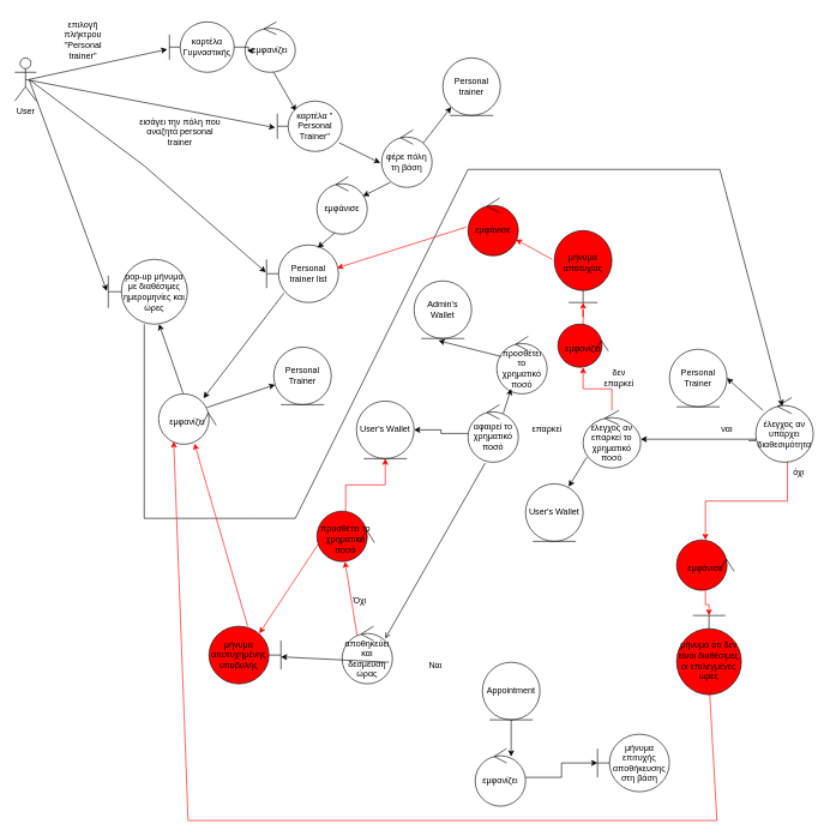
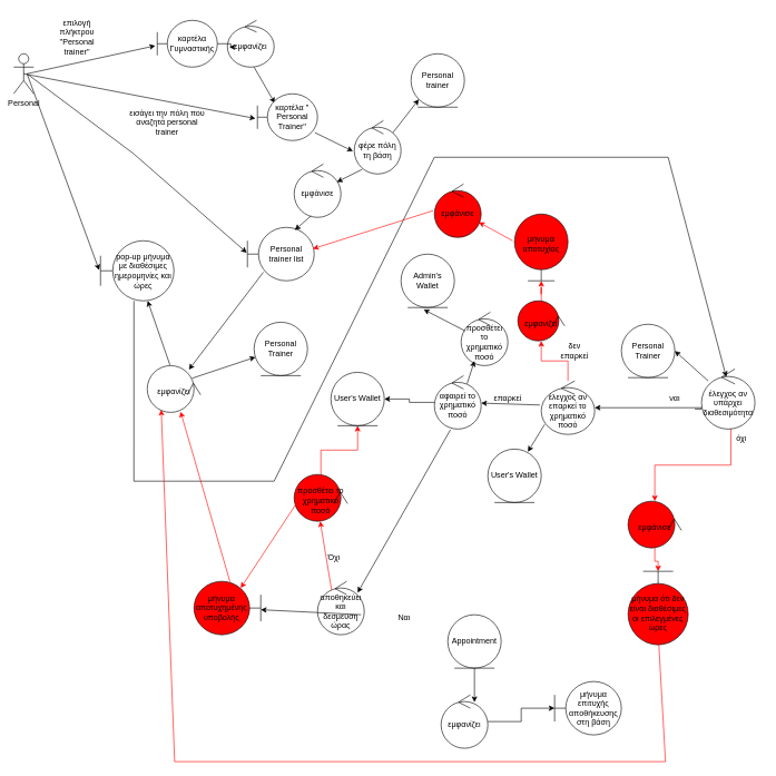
- <mxCell id="27" value="User" style="shape=umlActor;verticalLabelPosition=bottom;verticalAlign=top;html=1;outlineConnect=0;" parent="1" vertex="1"><mxGeometry x="20" y="80" width="30" height="60" as="geometry" /></mxCell>
+ <mxCell id="27" value="Personal" style="shape=umlActor;verticalLabelPosition=bottom;verticalAlign=top;html=1;outlineConnect=0;" parent="1" vertex="1"><mxGeometry x="20" y="80" width="30" height="60" as="geometry" /></mxCell>
- <mxCell id="59" value="Admin's Wallet" style="ellipse;shape=umlEntity;whiteSpace=wrap;html=1;" parent="1" vertex="1"><mxGeometry x="575" y="390" width="80" height="80" as="geometry" /></mxCell>
+ <mxCell id="59" value="Admin's Wallet" style="ellipse;shape=umlEntity;whiteSpace=wrap;html=1;" parent="1" vertex="1"><mxGeometry x="600" y="380" width="80" height="80" as="geometry" /></mxCell>
+ <mxCell id="50" value="" style="endArrow=classic;html=1;rounded=0;exitX=-0.025;exitY=0.45;exitDx=0;exitDy=0;exitPerimeter=0;" parent="1" source="11" target="14" edge="1"><mxGeometry width="50" height="50" relative="1" as="geometry"><mxPoint x="761.716" y="691.716" as="sourcePoint" /><mxPoint x="700" y="640" as="targetPoint" /></mxGeometry></mxCell>
- <mxCell id="63" value="" style="endArrow=open;html=1;rounded=0;exitX=0.343;exitY=1.013;exitDx=0;exitDy=0;exitPerimeter=0;entryX=0.857;entryY=0.213;entryDx=0;entryDy=0;entryPerimeter=0;" parent="1" source="14" target="43" edge="1"><mxGeometry width="50" height="50" relative="1" as="geometry"><mxPoint x="619.96" y="746" as="sourcePoint" /><mxPoint x="740" y="800" as="targetPoint" /></mxGeometry></mxCell>
+ <mxCell id="63" value="" style="endArrow=classic;html=1;rounded=0;exitX=0.343;exitY=1.013;exitDx=0;exitDy=0;exitPerimeter=0;entryX=0.857;entryY=0.213;entryDx=0;entryDy=0;entryPerimeter=0;" parent="1" source="14" target="43" edge="1"><mxGeometry width="50" height="50" relative="1" as="geometry"><mxPoint x="619.96" y="746" as="sourcePoint" /><mxPoint x="740" y="800" as="targetPoint" /></mxGeometry></mxCell>
